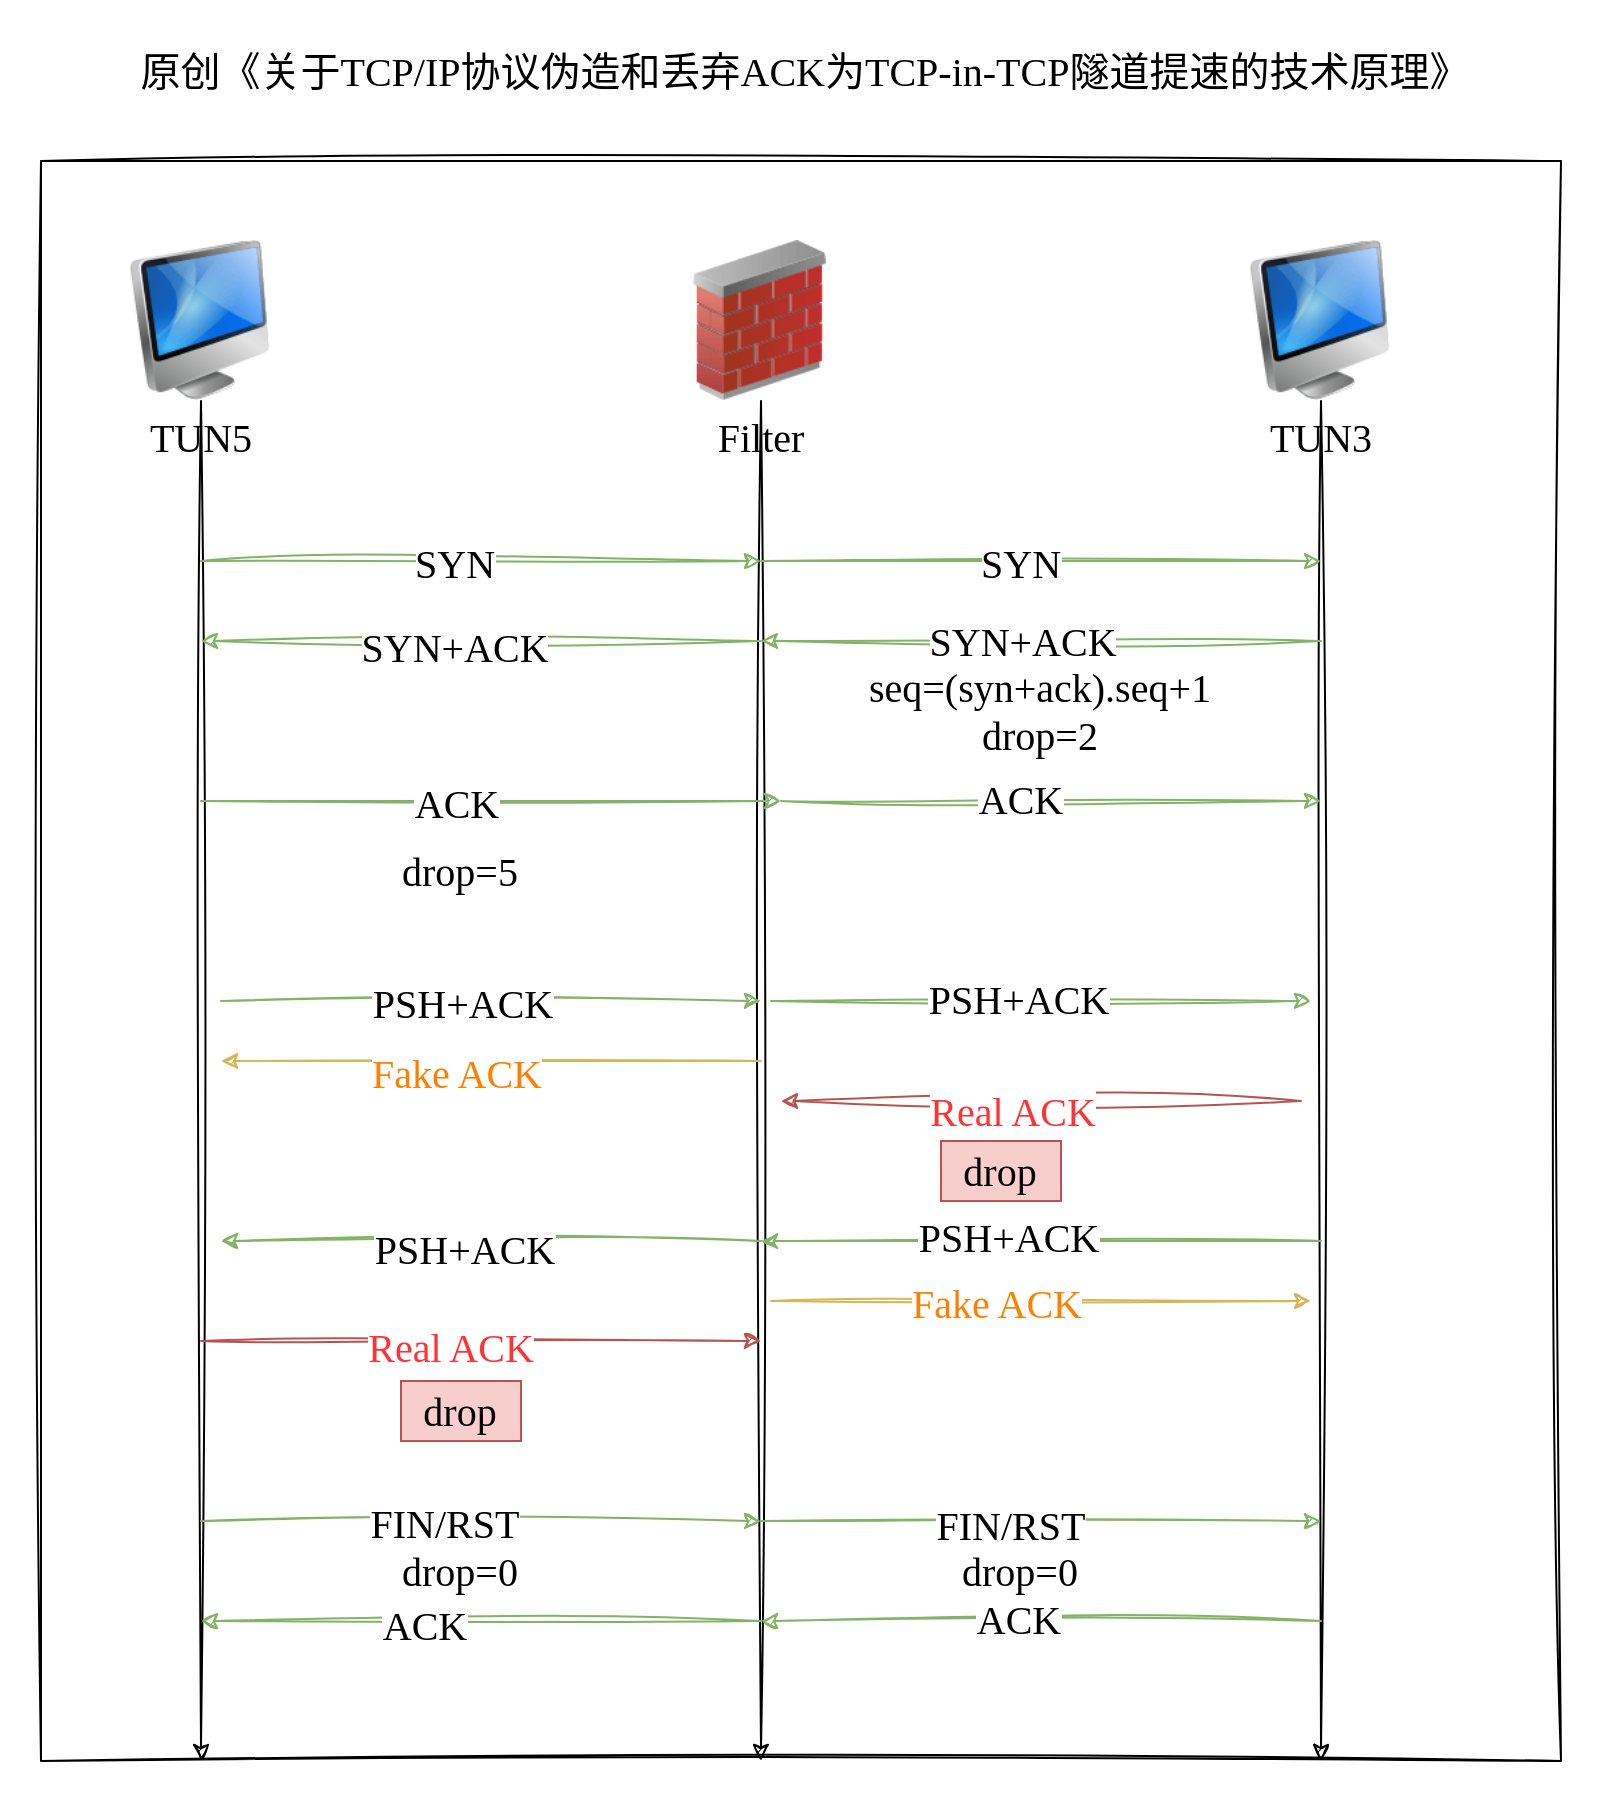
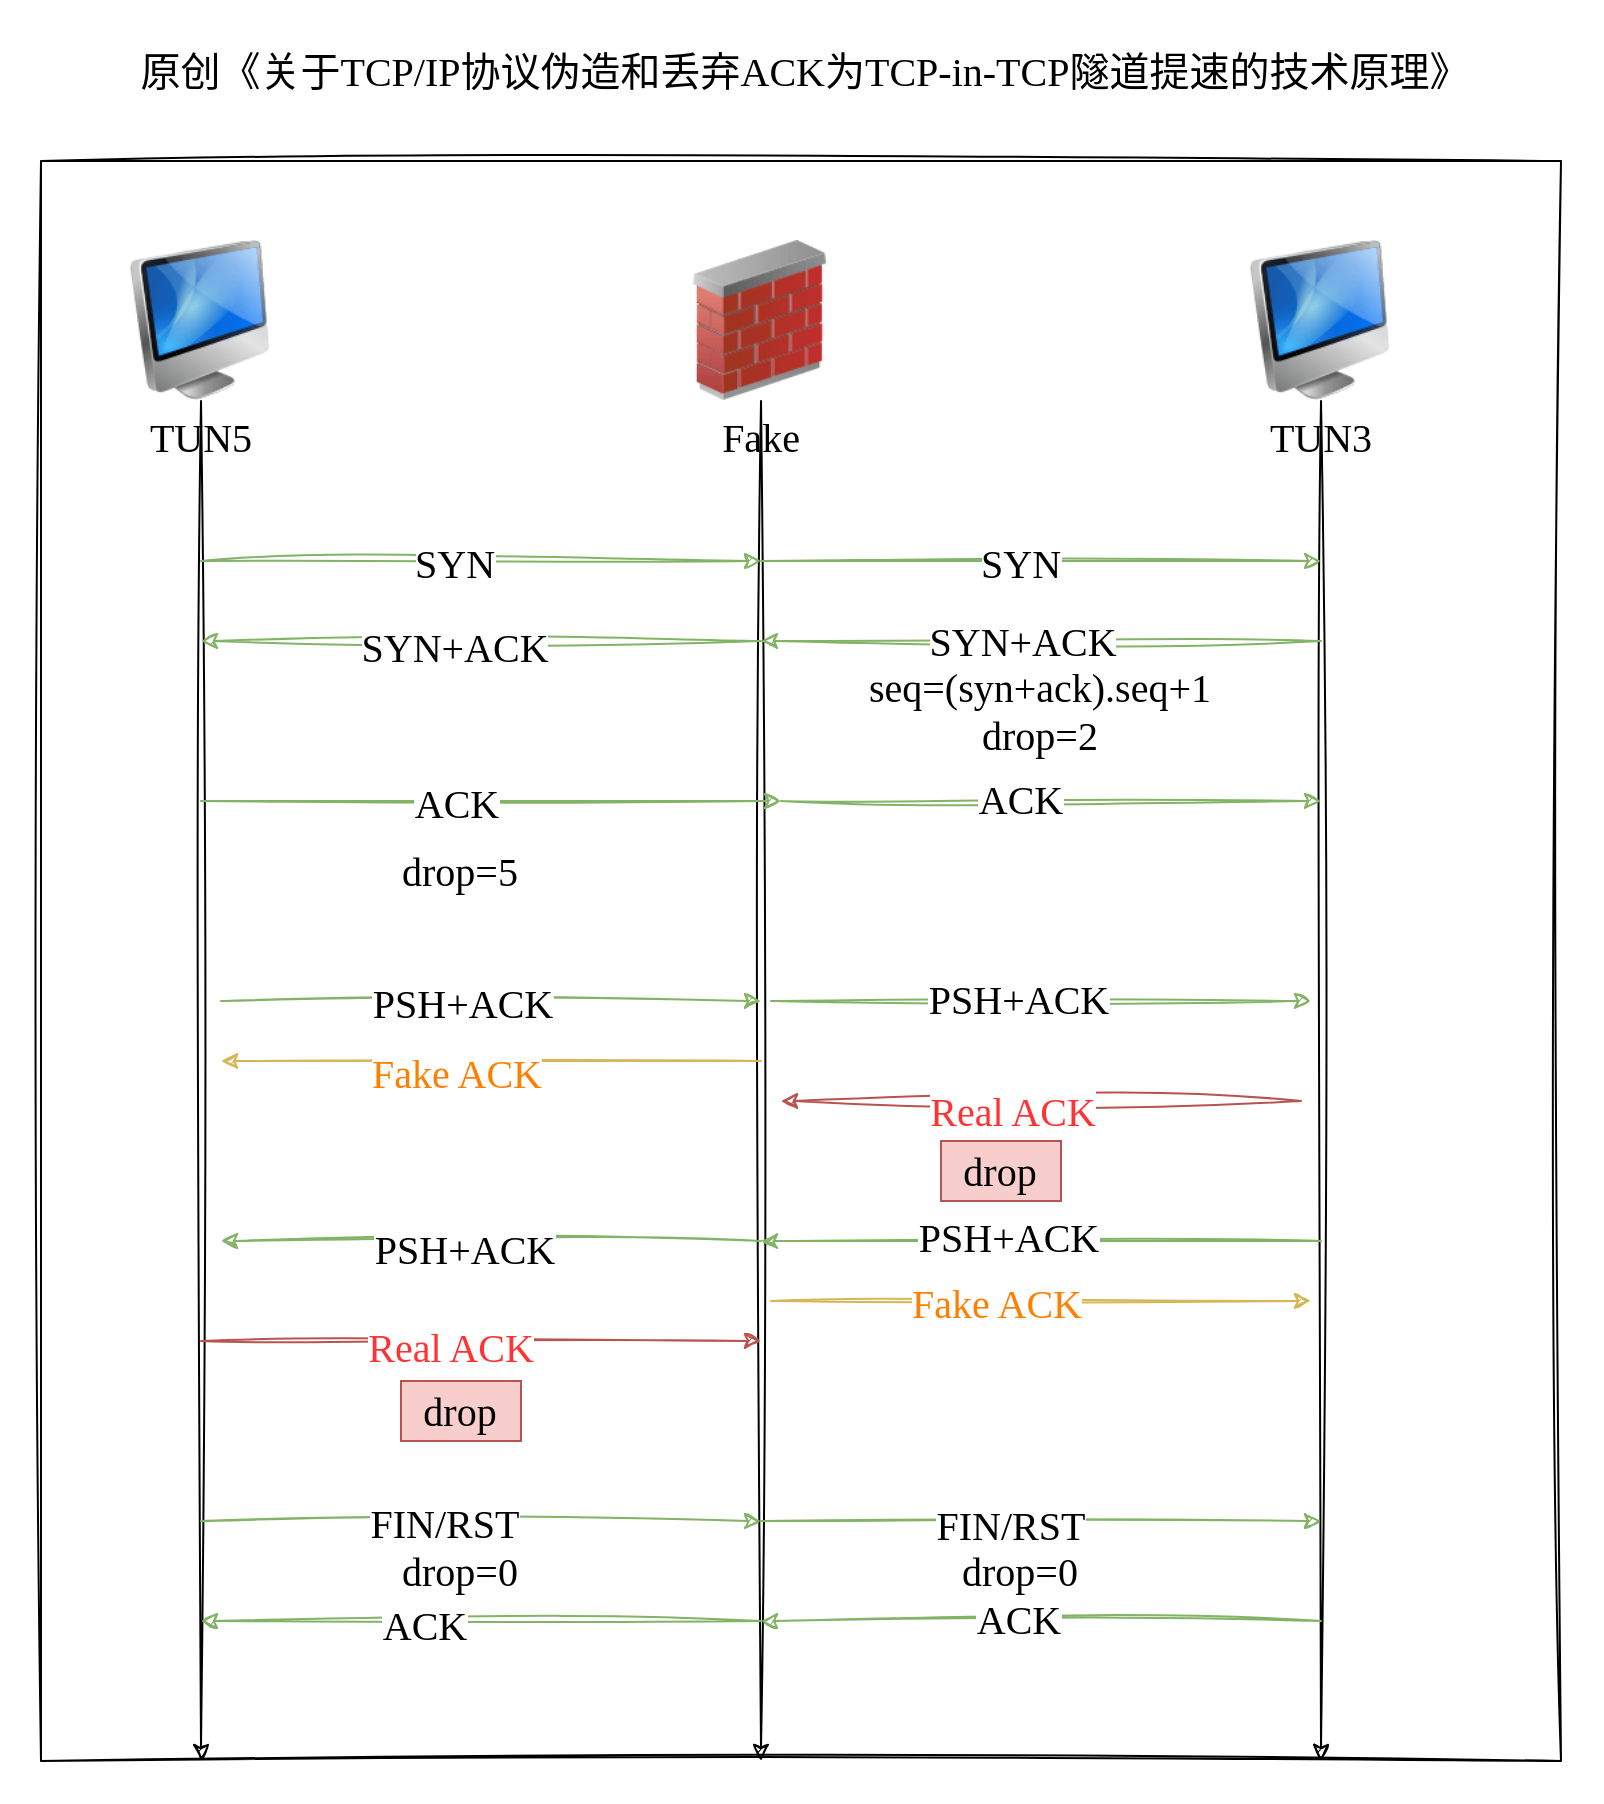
- <mxCell id="4" value="Filter" style="image;html=1;image=img/lib/clip_art/networking/Firewall_02_128x128.png;sketch=1;hachureGap=4;jiggle=2;curveFitting=1;fontFamily=Comic Sans MS;fontSize=20;" parent="1" vertex="1"><mxGeometry x="340" y="120" width="80" height="80" as="geometry" /></mxCell>
+ <mxCell id="4" value="Fake" style="image;html=1;image=img/lib/clip_art/networking/Firewall_02_128x128.png;sketch=1;hachureGap=4;jiggle=2;curveFitting=1;fontFamily=Comic Sans MS;fontSize=20;" parent="1" vertex="1"><mxGeometry x="340" y="120" width="80" height="80" as="geometry" /></mxCell>
